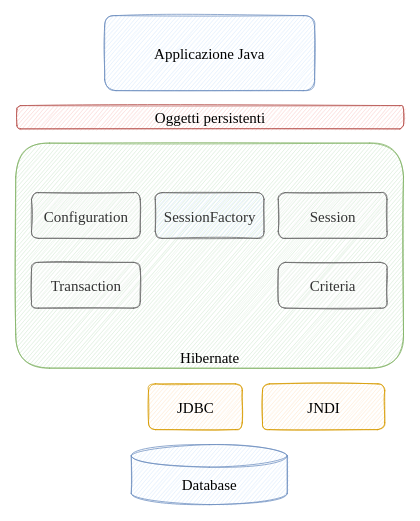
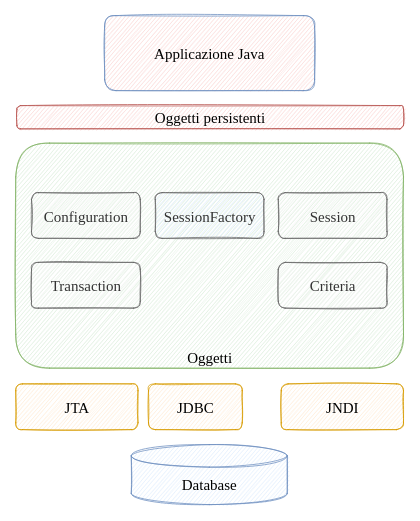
- <mxCell id="2" value="Applicazione Java" style="rounded=1;whiteSpace=wrap;html=1;sketch=1;hachureGap=4;fontFamily=Architects Daughter;fontSource=https%3A%2F%2Ffonts.googleapis.com%2Fcss%3Ffamily%3DArchitects%2BDaughter;fontSize=20;fillColor=#dae8fc;strokeColor=#6c8ebf;" parent="1" vertex="1"><mxGeometry x="139" y="20" width="280" height="100" as="geometry" /></mxCell>
+ <mxCell id="2" value="Applicazione Java" style="rounded=1;whiteSpace=wrap;html=1;sketch=1;hachureGap=4;fontFamily=Architects Daughter;fontSource=https%3A%2F%2Ffonts.googleapis.com%2Fcss%3Ffamily%3DArchitects%2BDaughter;fontSize=20;fillColor=#f8cecc;strokeColor=#6c8ebf;" parent="1" vertex="1"><mxGeometry x="139" y="20" width="280" height="100" as="geometry" /></mxCell>
- <mxCell id="3" value="Hibernate" style="rounded=1;whiteSpace=wrap;html=1;sketch=1;hachureGap=4;fontFamily=Architects Daughter;fontSource=https%3A%2F%2Ffonts.googleapis.com%2Fcss%3Ffamily%3DArchitects%2BDaughter;fontSize=20;verticalAlign=bottom;fillColor=#d5e8d4;strokeColor=#82b366;" vertex="1" parent="1"><mxGeometry x="20.5" y="190" width="517" height="300" as="geometry" /></mxCell>
+ <mxCell id="3" value="Oggetti" style="rounded=1;whiteSpace=wrap;html=1;sketch=1;hachureGap=4;fontFamily=Architects Daughter;fontSource=https%3A%2F%2Ffonts.googleapis.com%2Fcss%3Ffamily%3DArchitects%2BDaughter;fontSize=20;verticalAlign=bottom;fillColor=#d5e8d4;strokeColor=#82b366;" vertex="1" parent="1"><mxGeometry x="20.5" y="190" width="517" height="300" as="geometry" /></mxCell>
+ <mxCell id="5" value="JTA" style="rounded=1;whiteSpace=wrap;html=1;sketch=1;hachureGap=4;fontFamily=Architects Daughter;fontSource=https%3A%2F%2Ffonts.googleapis.com%2Fcss%3Ffamily%3DArchitects%2BDaughter;fontSize=20;fillColor=#ffe6cc;strokeColor=#d79b00;" vertex="1" parent="1"><mxGeometry x="20.5" y="511" width="163" height="61" as="geometry" /></mxCell>
- <mxCell id="7" value="JNDI" style="rounded=1;whiteSpace=wrap;html=1;sketch=1;hachureGap=4;fontFamily=Architects Daughter;fontSource=https%3A%2F%2Ffonts.googleapis.com%2Fcss%3Ffamily%3DArchitects%2BDaughter;fontSize=20;fillColor=#ffe6cc;strokeColor=#d79b00;" vertex="1" parent="1"><mxGeometry x="349.5" y="511" width="163" height="61" as="geometry" /></mxCell>
+ <mxCell id="7" value="JNDI" style="rounded=1;whiteSpace=wrap;html=1;sketch=1;hachureGap=4;fontFamily=Architects Daughter;fontSource=https%3A%2F%2Ffonts.googleapis.com%2Fcss%3Ffamily%3DArchitects%2BDaughter;fontSize=20;fillColor=#ffe6cc;strokeColor=#d79b00;" vertex="1" parent="1"><mxGeometry x="374.5" y="511" width="163" height="61" as="geometry" /></mxCell>
